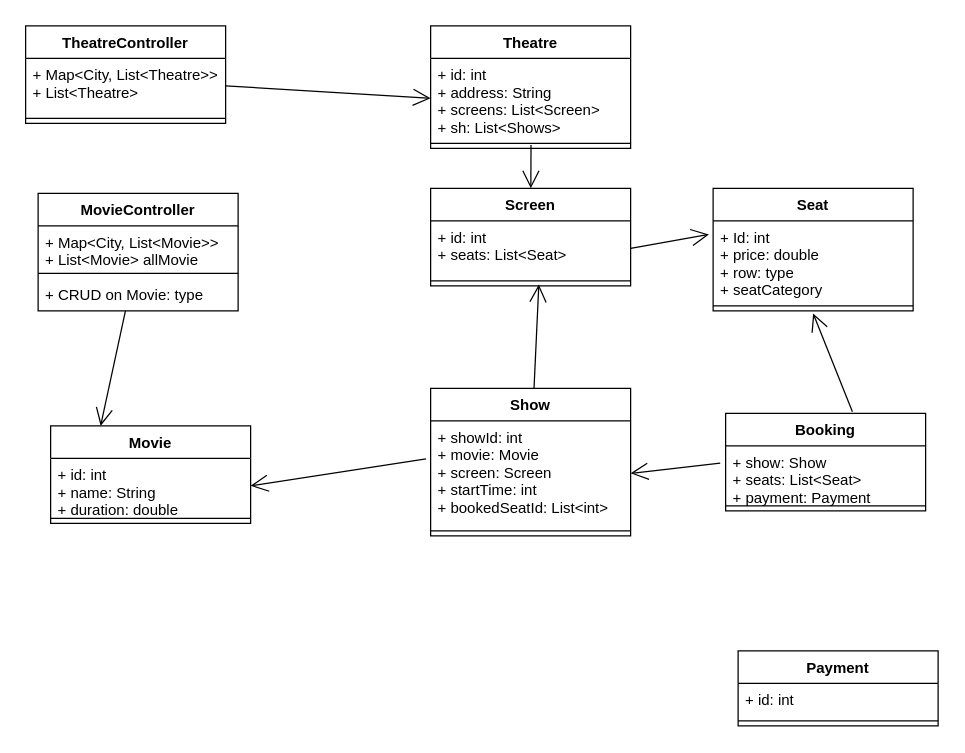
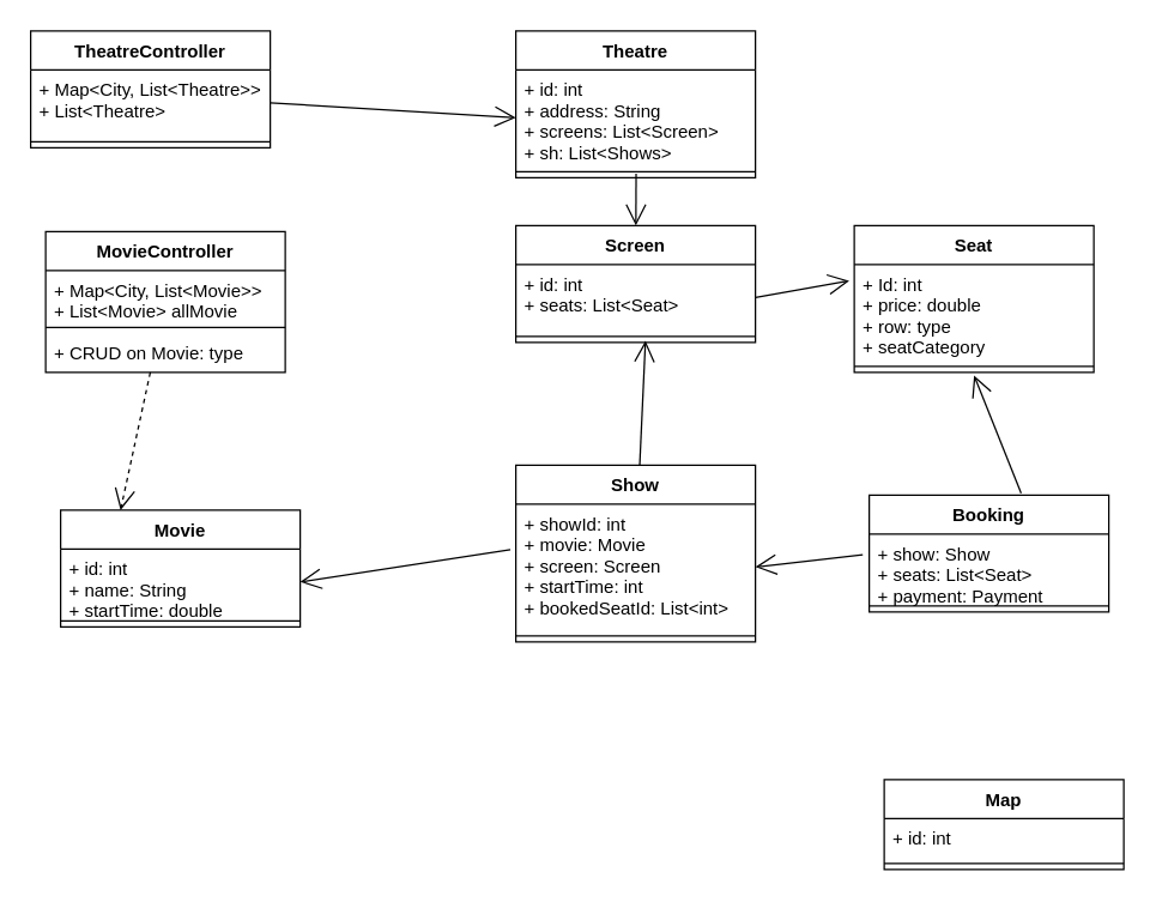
- <mxCell id="31" value="" style="endArrow=open;endFill=1;endSize=12;html=1;entryX=0.25;entryY=0;entryDx=0;entryDy=0;" edge="1" parent="1" source="11" target="15"><mxGeometry width="160" relative="1" as="geometry"><mxPoint x="190" y="78" as="sourcePoint" /><mxPoint x="354" y="88" as="targetPoint" /></mxGeometry></mxCell>
+ <mxCell id="31" value="" style="endArrow=open;endFill=1;endSize=12;html=1;entryX=0.25;entryY=0;entryDx=0;entryDy=0;dashed=1;" edge="1" parent="1" source="11" target="15"><mxGeometry width="160" relative="1" as="geometry"><mxPoint x="190" y="78" as="sourcePoint" /><mxPoint x="354" y="88" as="targetPoint" /></mxGeometry></mxCell>
- <mxCell id="16" value="+ id: int&#10;+ name: String&#10;+ duration: double" style="text;strokeColor=none;fillColor=none;align=left;verticalAlign=top;spacingLeft=4;spacingRight=4;overflow=hidden;rotatable=0;points=[[0,0.5],[1,0.5]];portConstraint=eastwest;" vertex="1" parent="15"><mxGeometry y="26" width="160" height="44" as="geometry" /></mxCell>
+ <mxCell id="16" value="+ id: int&#10;+ name: String&#10;+ startTime: double" style="text;strokeColor=none;fillColor=none;align=left;verticalAlign=top;spacingLeft=4;spacingRight=4;overflow=hidden;rotatable=0;points=[[0,0.5],[1,0.5]];portConstraint=eastwest;" vertex="1" parent="15"><mxGeometry y="26" width="160" height="44" as="geometry" /></mxCell>
- <mxCell id="5" value="Payment" style="swimlane;fontStyle=1;align=center;verticalAlign=top;childLayout=stackLayout;horizontal=1;startSize=26;horizontalStack=0;resizeParent=1;resizeParentMax=0;resizeLast=0;collapsible=1;marginBottom=0;" vertex="1" parent="1"><mxGeometry x="590" y="520" width="160" height="60" as="geometry" /></mxCell>
+ <mxCell id="5" value="Map" style="swimlane;fontStyle=1;align=center;verticalAlign=top;childLayout=stackLayout;horizontal=1;startSize=26;horizontalStack=0;resizeParent=1;resizeParentMax=0;resizeLast=0;collapsible=1;marginBottom=0;" vertex="1" parent="1"><mxGeometry x="590" y="520" width="160" height="60" as="geometry" /></mxCell>
